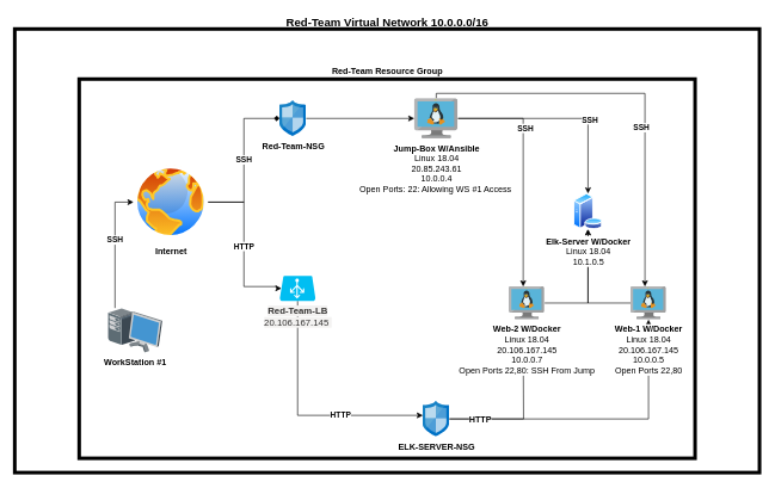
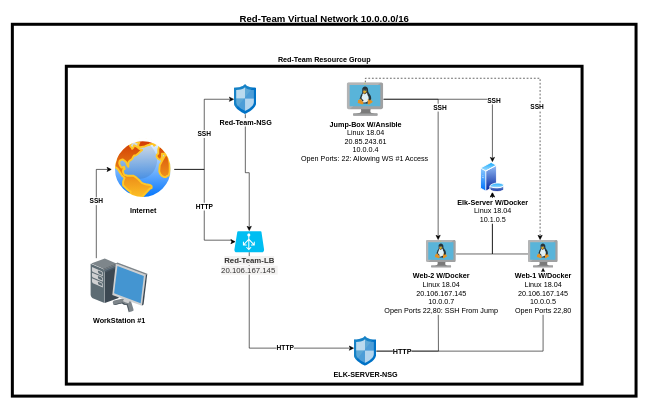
- <mxCell id="16" style="edgeStyle=orthogonalEdgeStyle;rounded=0;orthogonalLoop=1;jettySize=auto;html=1;shadow=0;" edge="1" parent="1" source="22" target="24"><mxGeometry relative="1" as="geometry"><Array as="points"><mxPoint x="609" y="130" /><mxPoint x="900" y="130" /></Array></mxGeometry></mxCell>
+ <mxCell id="16" style="edgeStyle=orthogonalEdgeStyle;rounded=0;orthogonalLoop=1;jettySize=auto;html=1;shadow=0;dashed=1;" edge="1" parent="1" source="22" target="24"><mxGeometry relative="1" as="geometry"><Array as="points"><mxPoint x="609" y="130" /><mxPoint x="900" y="130" /></Array></mxGeometry></mxCell>
- <mxCell id="4" value="&lt;b&gt;SSH&lt;/b&gt;" style="edgeStyle=orthogonalEdgeStyle;rounded=0;orthogonalLoop=1;jettySize=auto;html=1;shadow=0;endArrow=diamond;" edge="1" parent="1" source="6" target="8"><mxGeometry relative="1" as="geometry"><Array as="points"><mxPoint x="340" y="282" /><mxPoint x="340" y="165" /></Array></mxGeometry></mxCell>
+ <mxCell id="4" value="&lt;b&gt;SSH&lt;/b&gt;" style="edgeStyle=orthogonalEdgeStyle;rounded=0;orthogonalLoop=1;jettySize=auto;html=1;shadow=0;" edge="1" parent="1" source="6" target="8"><mxGeometry relative="1" as="geometry"><Array as="points"><mxPoint x="340" y="282" /><mxPoint x="340" y="165" /></Array></mxGeometry></mxCell>
- <mxCell id="7" value="" style="edgeStyle=orthogonalEdgeStyle;rounded=0;orthogonalLoop=1;jettySize=auto;html=1;shadow=0;" edge="1" parent="1" source="8" target="22"><mxGeometry relative="1" as="geometry" /></mxCell>
+ <mxCell id="7" value="" style="edgeStyle=orthogonalEdgeStyle;rounded=0;orthogonalLoop=1;jettySize=auto;html=1;shadow=0;" edge="1" parent="1" source="8" target="11"><mxGeometry relative="1" as="geometry" /></mxCell>
- <mxCell id="3" value="&lt;b&gt;WorkStation #1&lt;/b&gt;" style="shadow=0;dashed=0;html=1;labelPosition=center;verticalLabelPosition=bottom;verticalAlign=top;align=center;outlineConnect=0;shape=mxgraph.veeam.3d.workstation;" vertex="1" parent="1"><mxGeometry x="150" y="430" width="76" height="62" as="geometry" /></mxCell>
+ <mxCell id="3" value="&lt;b&gt;WorkStation #1&lt;/b&gt;" style="shadow=0;dashed=0;html=1;labelPosition=center;verticalLabelPosition=bottom;verticalAlign=top;align=center;outlineConnect=0;shape=mxgraph.veeam.3d.workstation;" vertex="1" parent="1"><mxGeometry x="150" y="430" width="95" height="90" as="geometry" /></mxCell>
